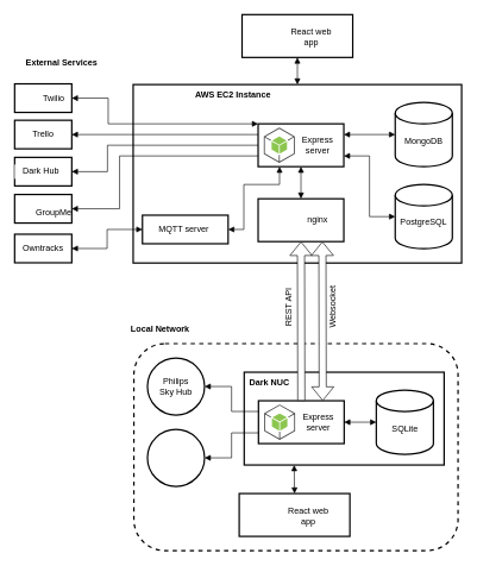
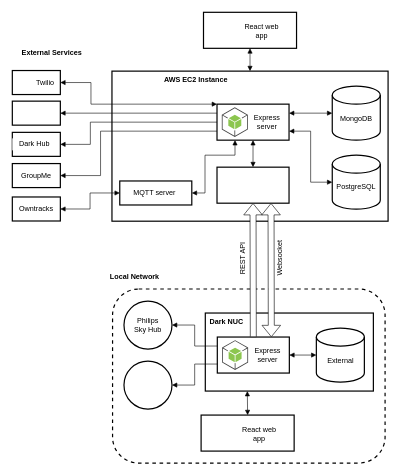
- <mxCell id="65" value="Trello" style="text;html=1;strokeColor=none;fillColor=#ffffff;align=center;verticalAlign=middle;whiteSpace=wrap;rounded=0;shadow=0;glass=0;comic=0;" vertex="1" parent="63"><mxGeometry x="20" y="10" width="40" height="20" as="geometry" /></mxCell>
- <mxCell id="78" value="GroupMe" style="text;html=1;strokeColor=none;fillColor=#ffffff;align=center;verticalAlign=middle;whiteSpace=wrap;rounded=0;shadow=0;glass=0;comic=0;" vertex="1" parent="76"><mxGeometry x="35" y="15" width="40" height="20" as="geometry" /></mxCell>
+ <mxCell id="78" value="GroupMe" style="text;html=1;strokeColor=none;fillColor=#ffffff;align=center;verticalAlign=middle;whiteSpace=wrap;rounded=0;shadow=0;glass=0;comic=0;" vertex="1" parent="76"><mxGeometry x="20" y="10" width="40" height="20" as="geometry" /></mxCell>
- <mxCell id="54" value="nginx" style="text;html=1;strokeColor=none;fillColor=none;align=center;verticalAlign=middle;whiteSpace=wrap;rounded=0;" vertex="1" parent="52"><mxGeometry x="51.31" y="20" width="65" height="20" as="geometry" /></mxCell>
- <mxCell id="19" value="SQLite" style="text;html=1;strokeColor=none;fillColor=none;align=center;verticalAlign=middle;whiteSpace=wrap;rounded=0;" vertex="1" parent="17"><mxGeometry y="45" width="90" height="20" as="geometry" /></mxCell>
+ <mxCell id="19" value="External" style="text;html=1;strokeColor=none;fillColor=none;align=center;verticalAlign=middle;whiteSpace=wrap;rounded=0;" vertex="1" parent="17"><mxGeometry y="45" width="90" height="20" as="geometry" /></mxCell>
